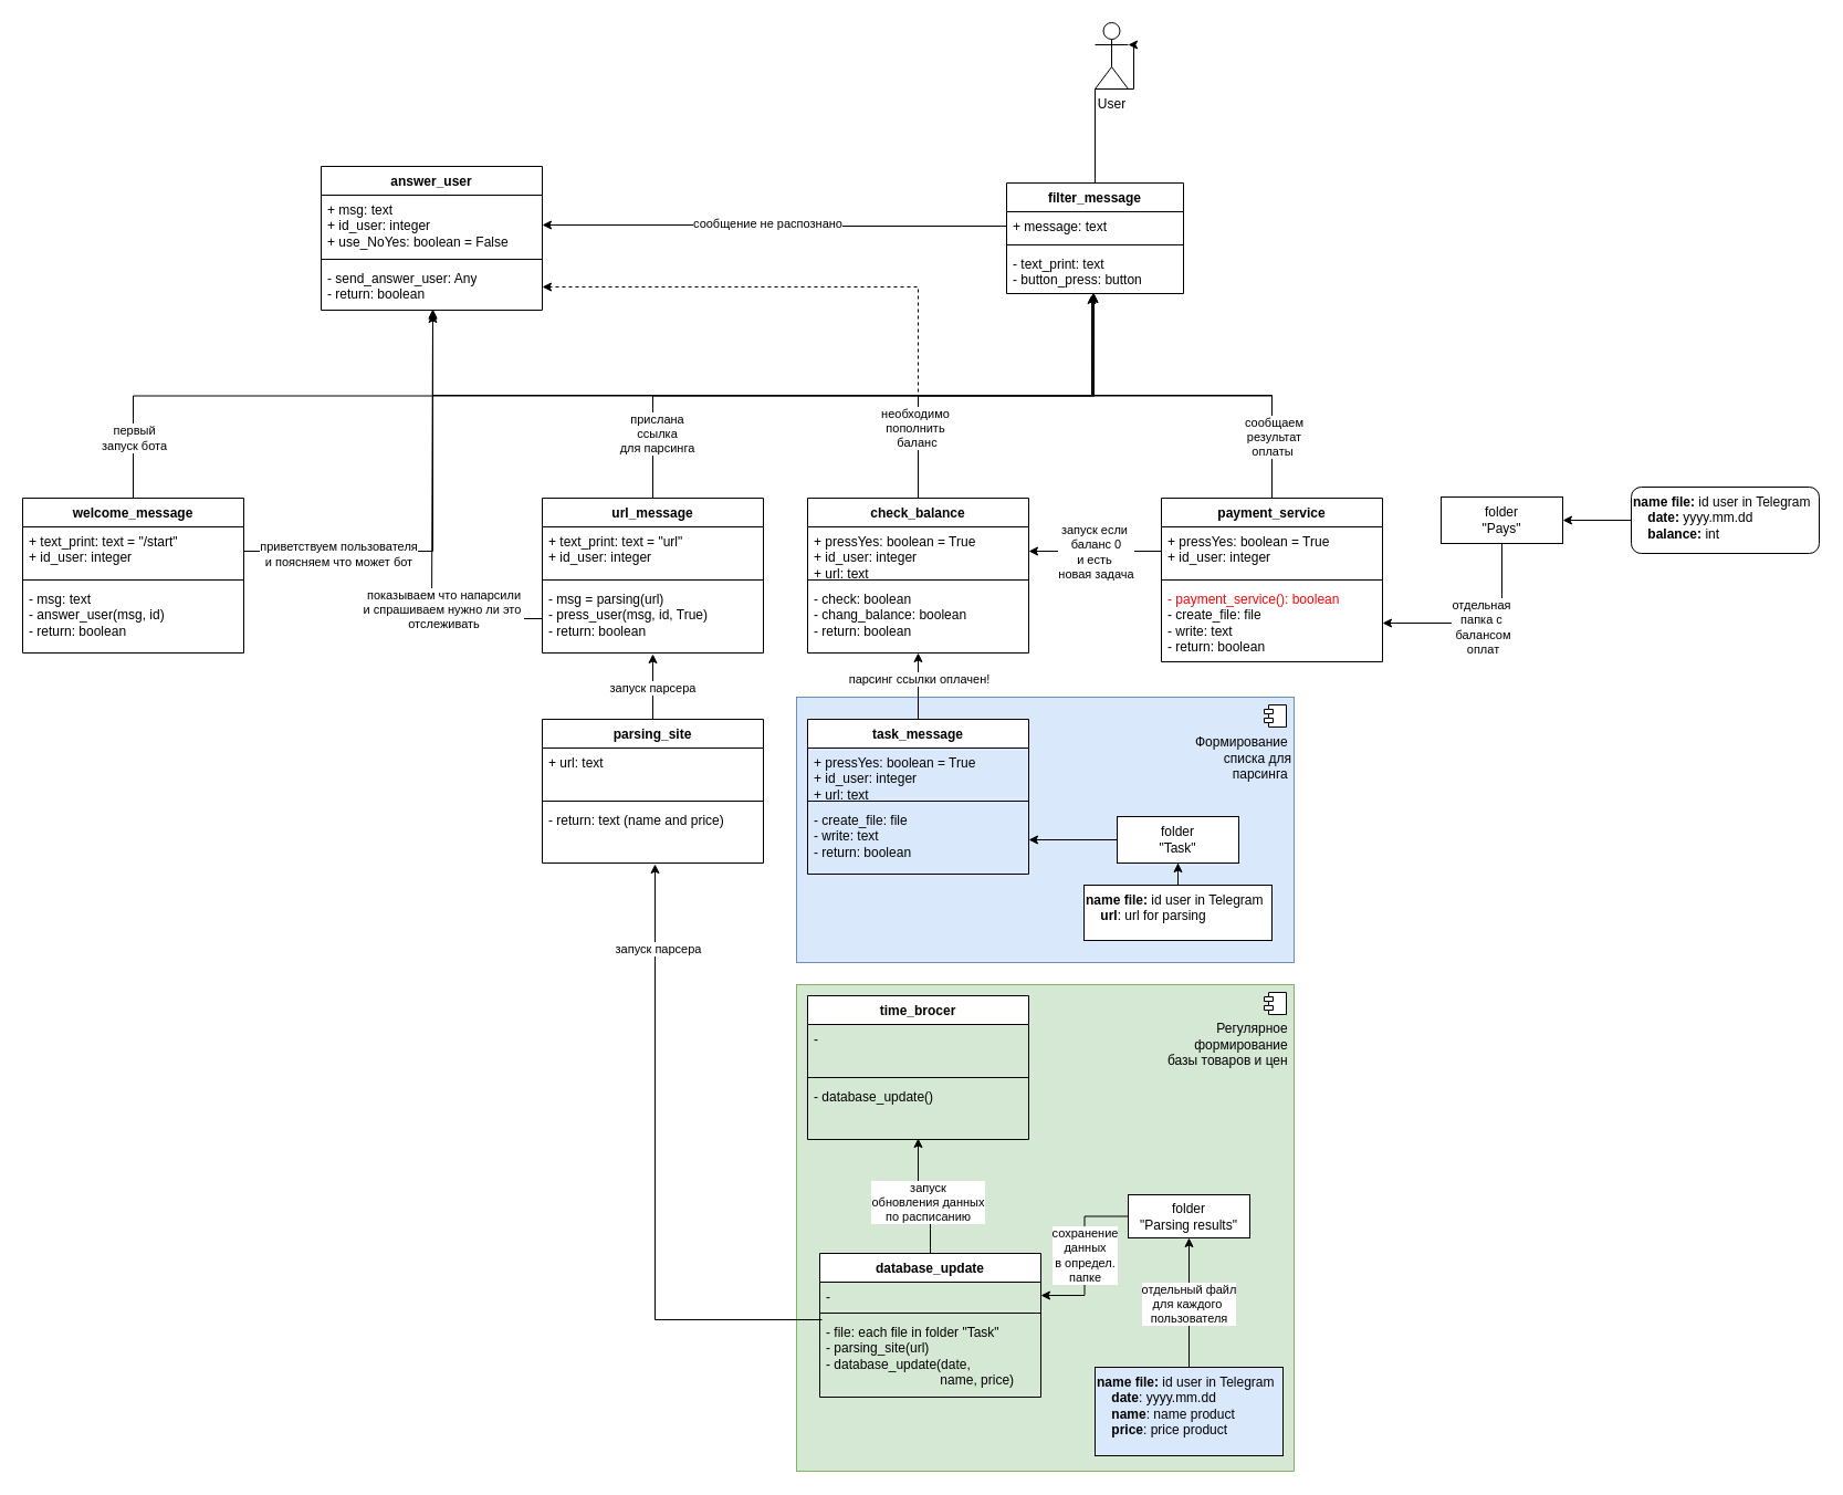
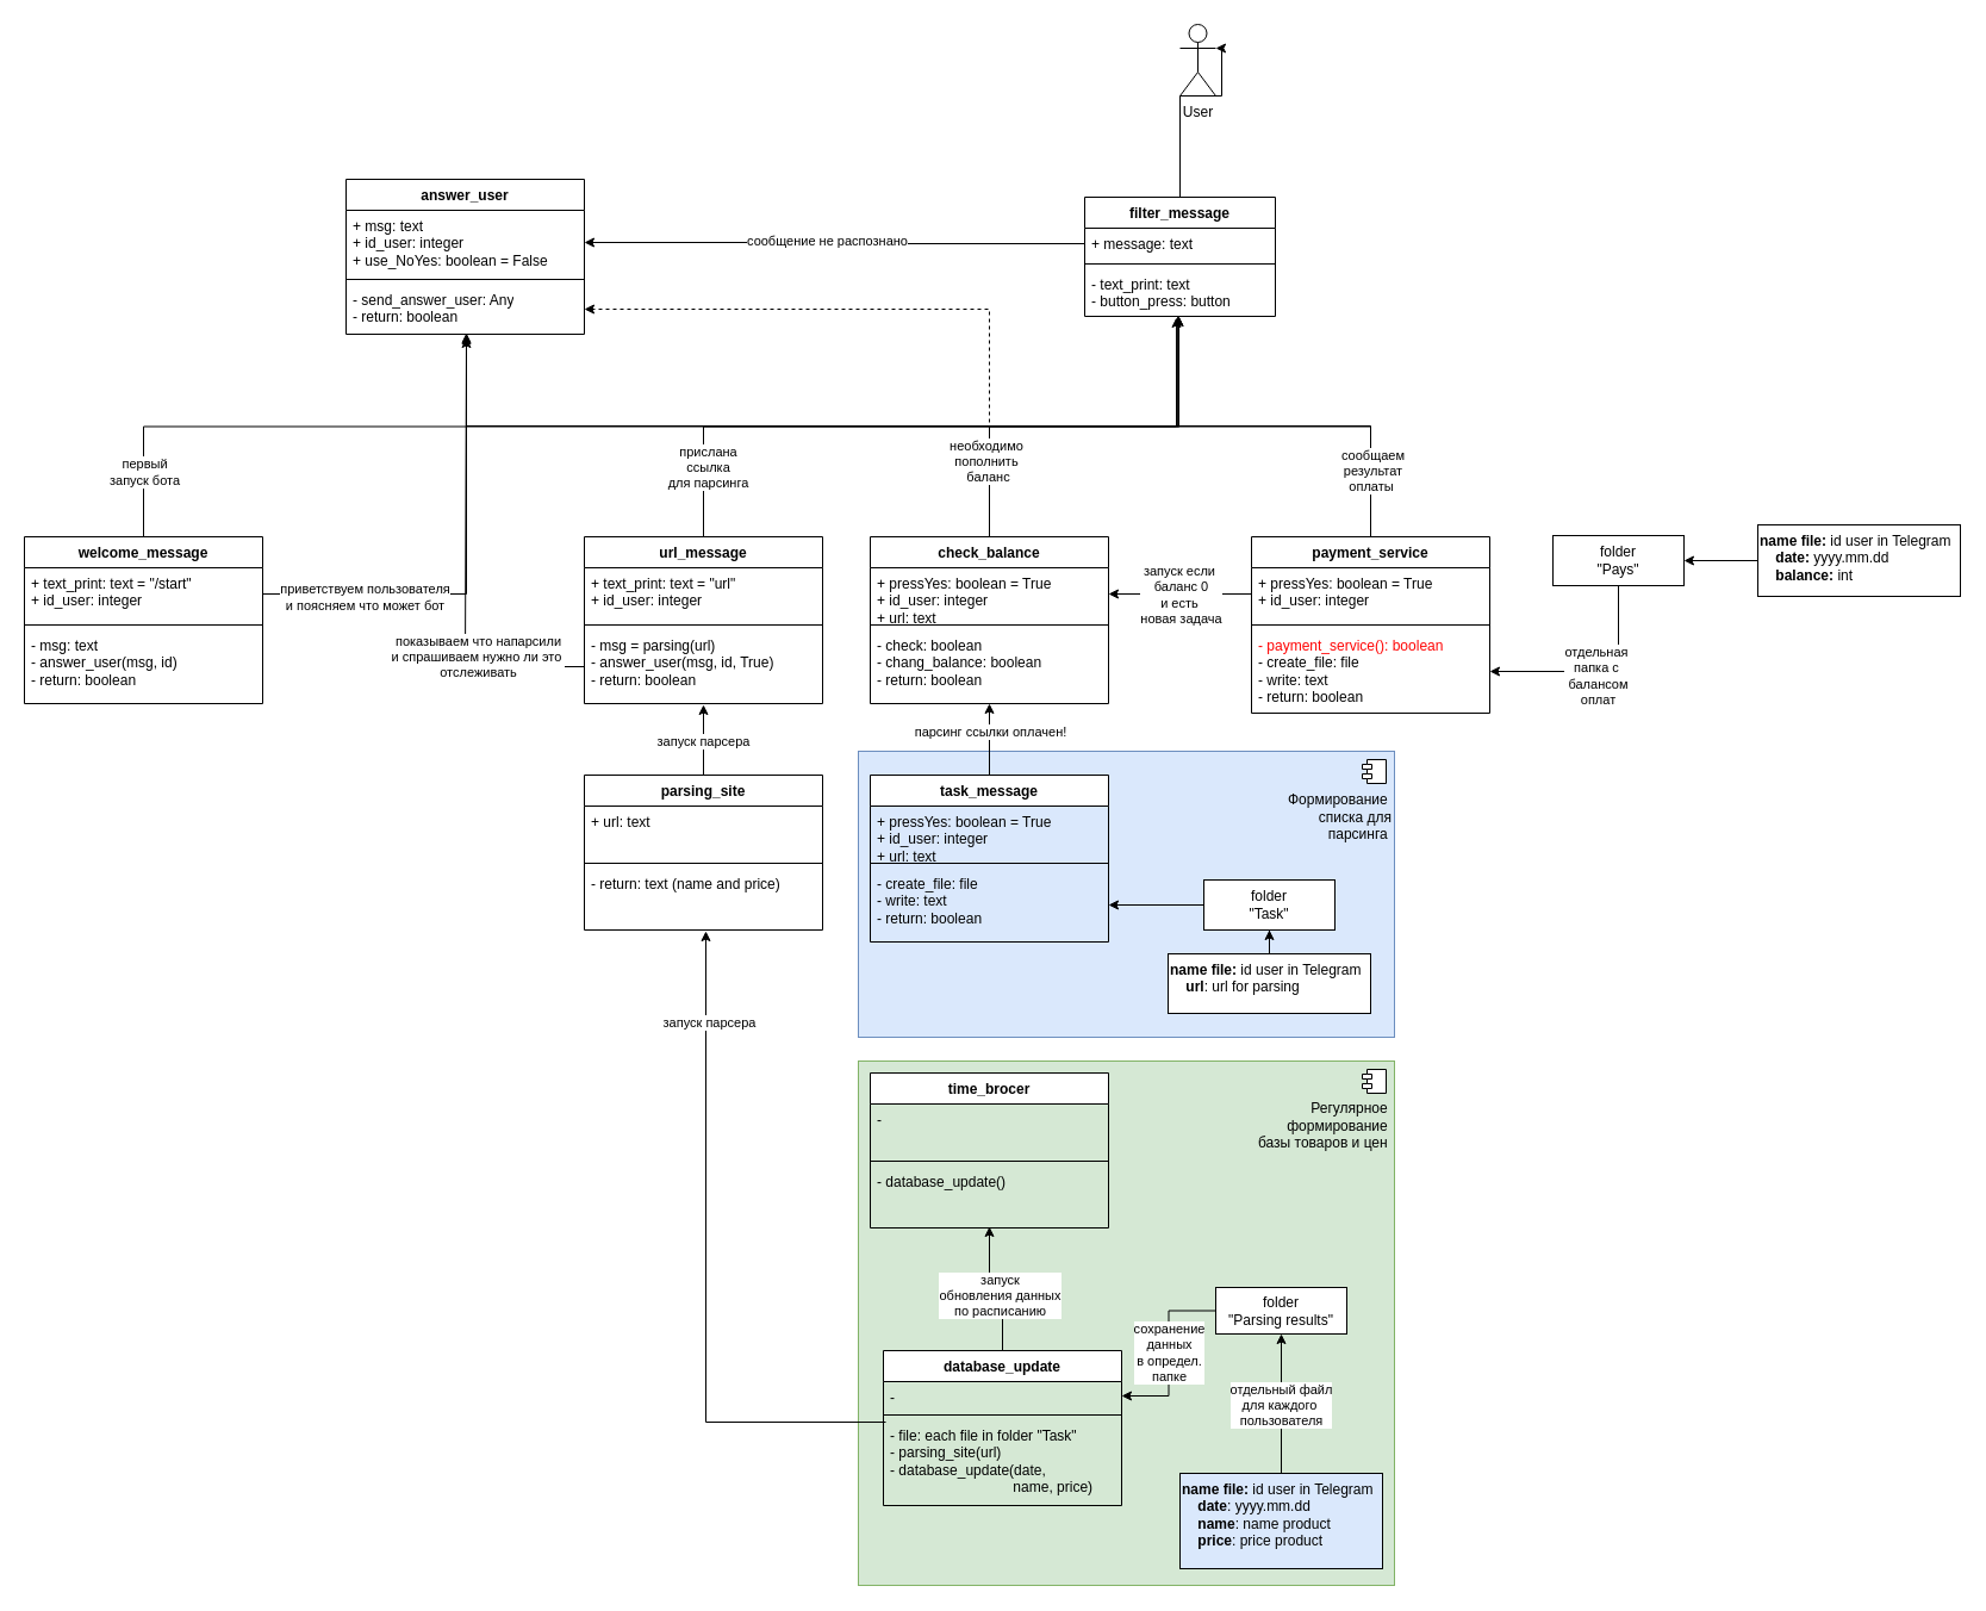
- <mxCell id="68" value="&lt;b&gt;name file:&lt;/b&gt; id user in Telegram&amp;nbsp;&amp;nbsp;&lt;br&gt;&amp;nbsp; &amp;nbsp; &lt;b&gt;date:&lt;/b&gt; yyyy.mm.dd&amp;nbsp;&lt;br&gt;&amp;nbsp; &amp;nbsp;&amp;nbsp;&lt;b style=&quot;border-color: var(--border-color);&quot;&gt;balance:&amp;nbsp;&lt;/b&gt;int&amp;nbsp;" style="html=1;whiteSpace=wrap;align=left;verticalAlign=top;rounded=1;" parent="1" vertex="1"><mxGeometry x="1475" y="440" width="170" height="60" as="geometry" /></mxCell>
+ <mxCell id="68" value="&lt;b&gt;name file:&lt;/b&gt; id user in Telegram&amp;nbsp;&amp;nbsp;&lt;br&gt;&amp;nbsp; &amp;nbsp; &lt;b&gt;date:&lt;/b&gt; yyyy.mm.dd&amp;nbsp;&lt;br&gt;&amp;nbsp; &amp;nbsp;&amp;nbsp;&lt;b style=&quot;border-color: var(--border-color);&quot;&gt;balance:&amp;nbsp;&lt;/b&gt;int&amp;nbsp;" style="html=1;whiteSpace=wrap;align=left;verticalAlign=top;" parent="1" vertex="1"><mxGeometry x="1475" y="440" width="170" height="60" as="geometry" /></mxCell>
- <mxCell id="26" value="- msg = parsing(url)&lt;br&gt;- press_user(msg, id, True)&lt;br&gt;- return: boolean" style="text;strokeColor=none;fillColor=none;align=left;verticalAlign=top;spacingLeft=4;spacingRight=4;overflow=hidden;rotatable=0;points=[[0,0.5],[1,0.5]];portConstraint=eastwest;whiteSpace=wrap;html=1;" parent="23" vertex="1"><mxGeometry y="78" width="200" height="62" as="geometry" /></mxCell>
+ <mxCell id="26" value="- msg = parsing(url)&lt;br&gt;- answer_user(msg, id, True)&lt;br&gt;- return: boolean" style="text;strokeColor=none;fillColor=none;align=left;verticalAlign=top;spacingLeft=4;spacingRight=4;overflow=hidden;rotatable=0;points=[[0,0.5],[1,0.5]];portConstraint=eastwest;whiteSpace=wrap;html=1;" parent="23" vertex="1"><mxGeometry y="78" width="200" height="62" as="geometry" /></mxCell>
